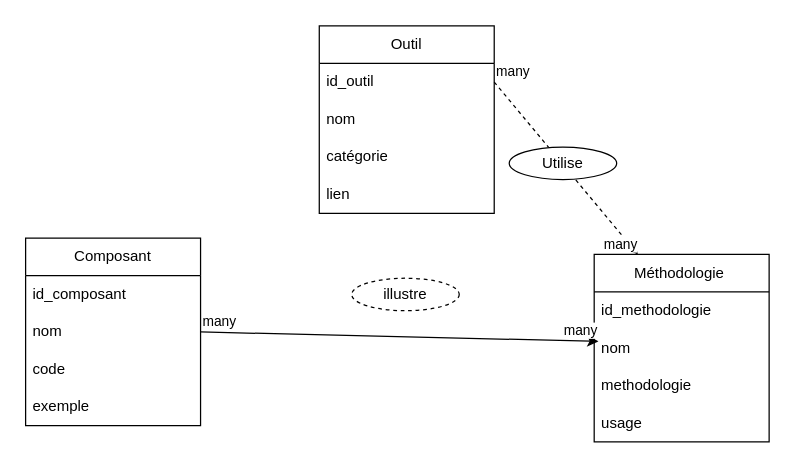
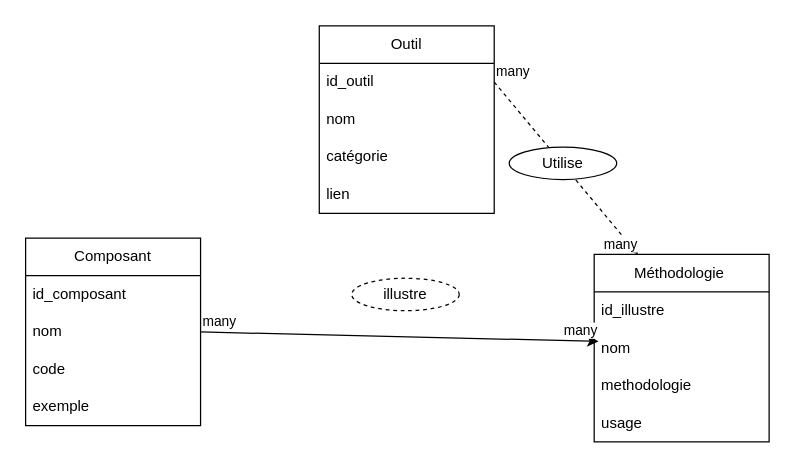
- <mxCell id="3" value="id_methodologie" style="text;strokeColor=none;fillColor=none;align=left;verticalAlign=middle;spacingLeft=4;spacingRight=4;overflow=hidden;points=[[0,0.5],[1,0.5]];portConstraint=eastwest;rotatable=0;whiteSpace=wrap;html=1;" parent="2" vertex="1"><mxGeometry y="30" width="140" height="30" as="geometry" /></mxCell>
+ <mxCell id="3" value="id_illustre" style="text;strokeColor=none;fillColor=none;align=left;verticalAlign=middle;spacingLeft=4;spacingRight=4;overflow=hidden;points=[[0,0.5],[1,0.5]];portConstraint=eastwest;rotatable=0;whiteSpace=wrap;html=1;" parent="2" vertex="1"><mxGeometry y="30" width="140" height="30" as="geometry" /></mxCell>
